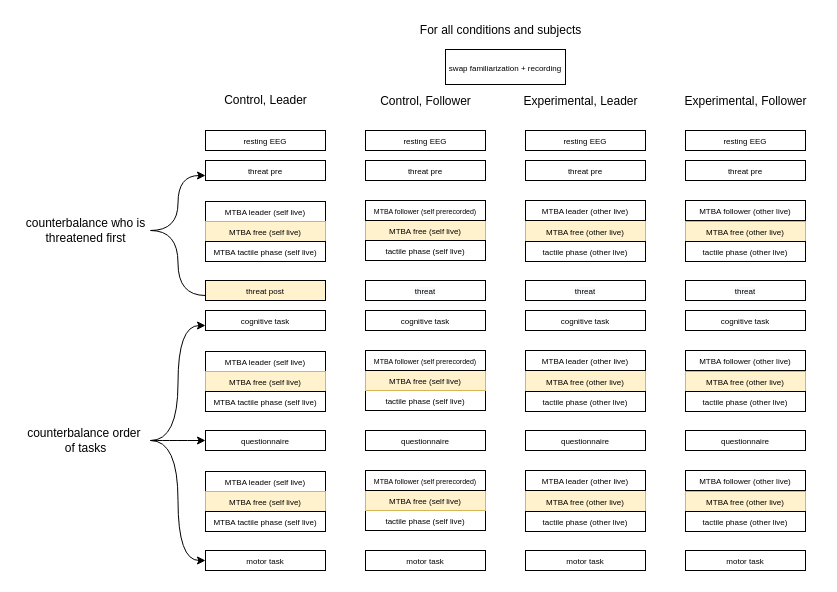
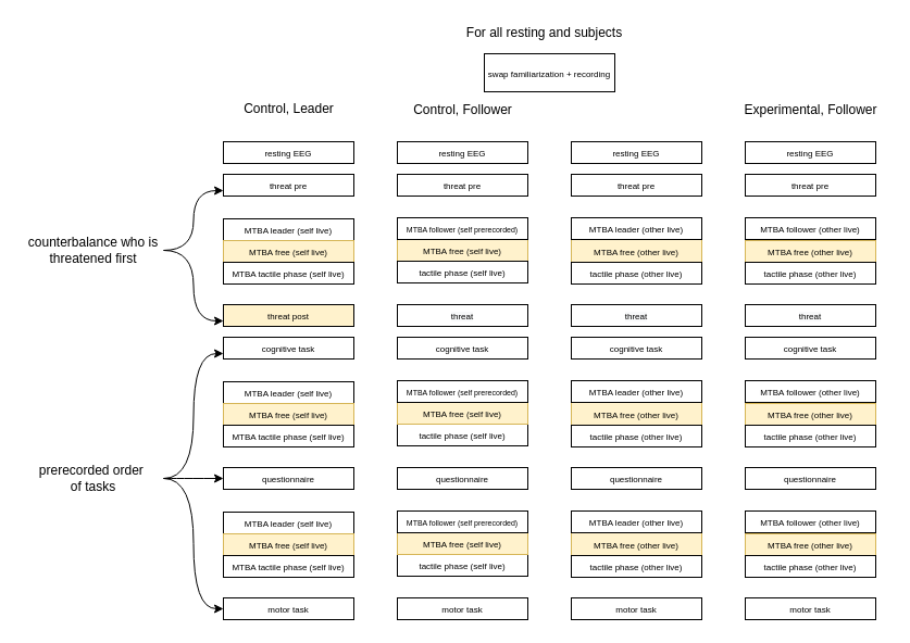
- <mxCell id="28" value="For all conditions and subjects" style="text;html=1;align=center;verticalAlign=middle;resizable=0;points=[];autosize=1;" vertex="1" parent="1"><mxGeometry x="410" y="20" width="180" height="20" as="geometry" /></mxCell>
+ <mxCell id="28" value="For all resting and subjects" style="text;html=1;align=center;verticalAlign=middle;resizable=0;points=[];autosize=1;" vertex="1" parent="1"><mxGeometry x="410" y="20" width="180" height="20" as="geometry" /></mxCell>
- <mxCell id="14" value="Experimental, Leader" style="text;html=1;align=center;verticalAlign=middle;resizable=0;points=[];autosize=1;" vertex="1" parent="1"><mxGeometry x="515" y="91" width="130" height="20" as="geometry" /></mxCell>
- <mxCell id="59" style="edgeStyle=orthogonalEdgeStyle;curved=1;rounded=0;orthogonalLoop=1;jettySize=auto;html=1;entryX=0;entryY=0.75;entryDx=0;entryDy=0;endArrow=none;" edge="1" parent="1" source="60" target="54"><mxGeometry relative="1" as="geometry" /></mxCell>
+ <mxCell id="59" style="edgeStyle=orthogonalEdgeStyle;curved=1;rounded=0;orthogonalLoop=1;jettySize=auto;html=1;entryX=0;entryY=0.75;entryDx=0;entryDy=0;" edge="1" parent="1" source="60" target="54"><mxGeometry relative="1" as="geometry" /></mxCell>
- <mxCell id="53" value="counterbalance order&amp;nbsp;&lt;br&gt;of tasks &lt;br&gt;" style="text;html=1;align=center;verticalAlign=middle;resizable=0;points=[];autosize=1;" vertex="1" parent="1"><mxGeometry x="20" y="425" width="130" height="30" as="geometry" /></mxCell>
+ <mxCell id="53" value="prerecorded order&amp;nbsp;&lt;br&gt;of tasks &lt;br&gt;" style="text;html=1;align=center;verticalAlign=middle;resizable=0;points=[];autosize=1;" vertex="1" parent="1"><mxGeometry x="20" y="425" width="130" height="30" as="geometry" /></mxCell>
